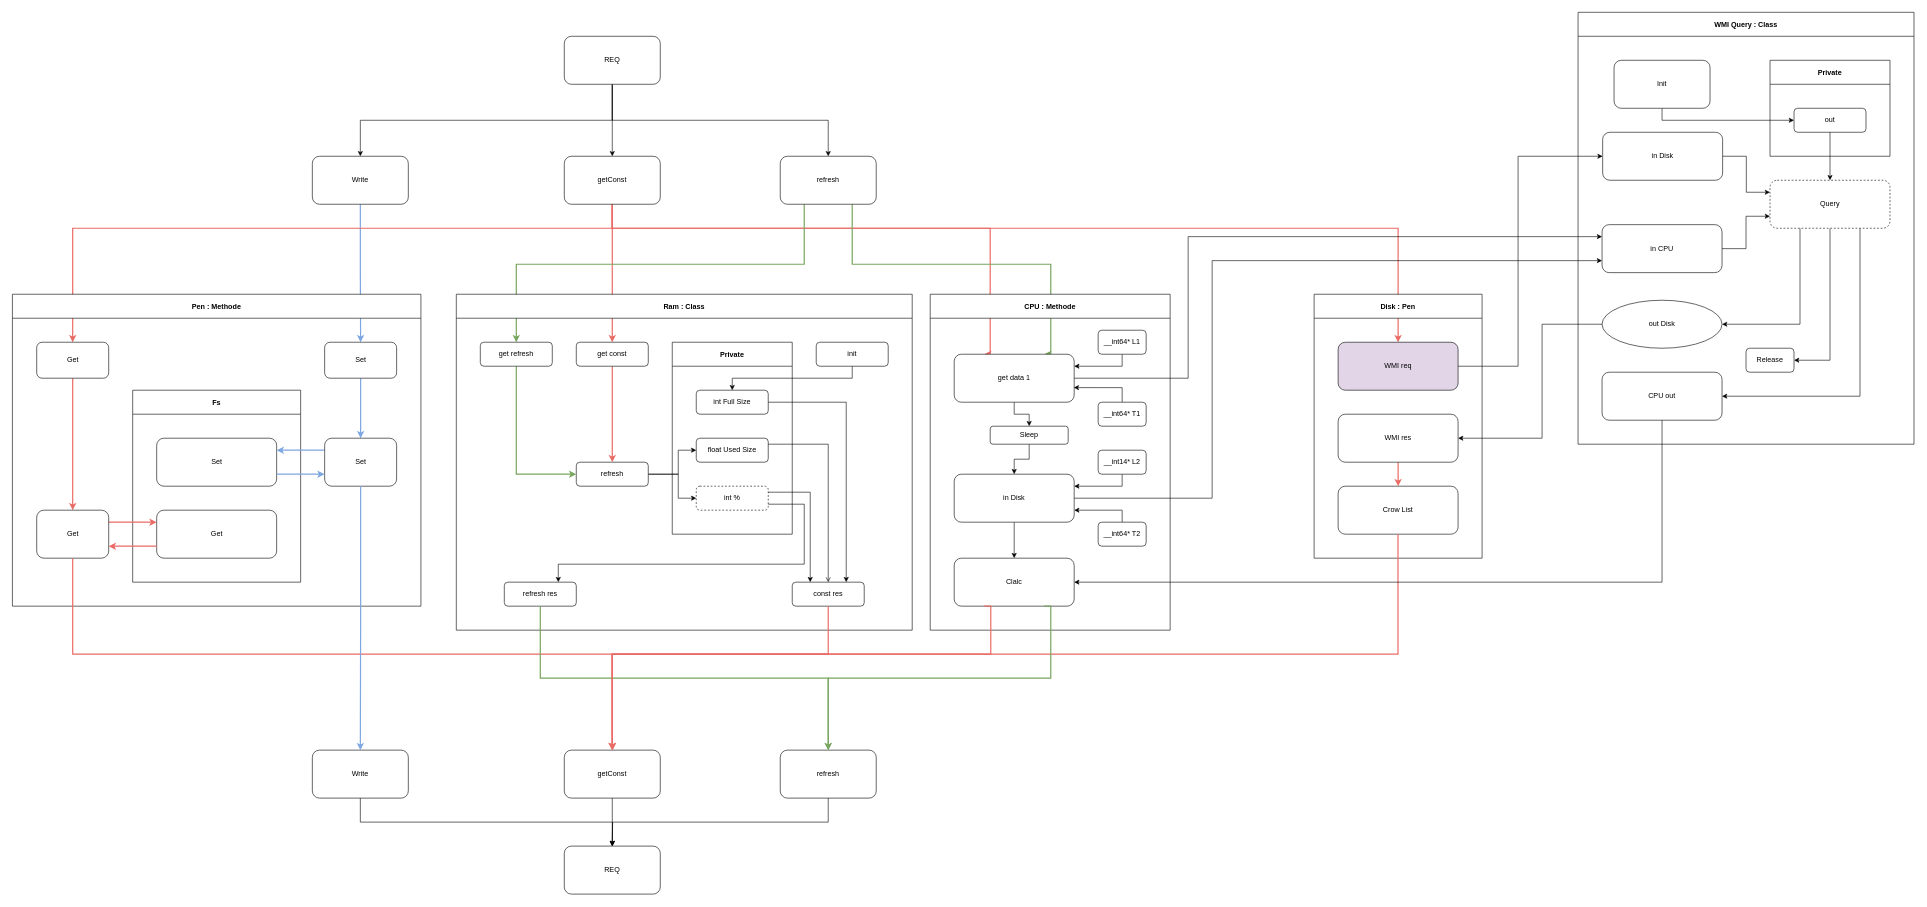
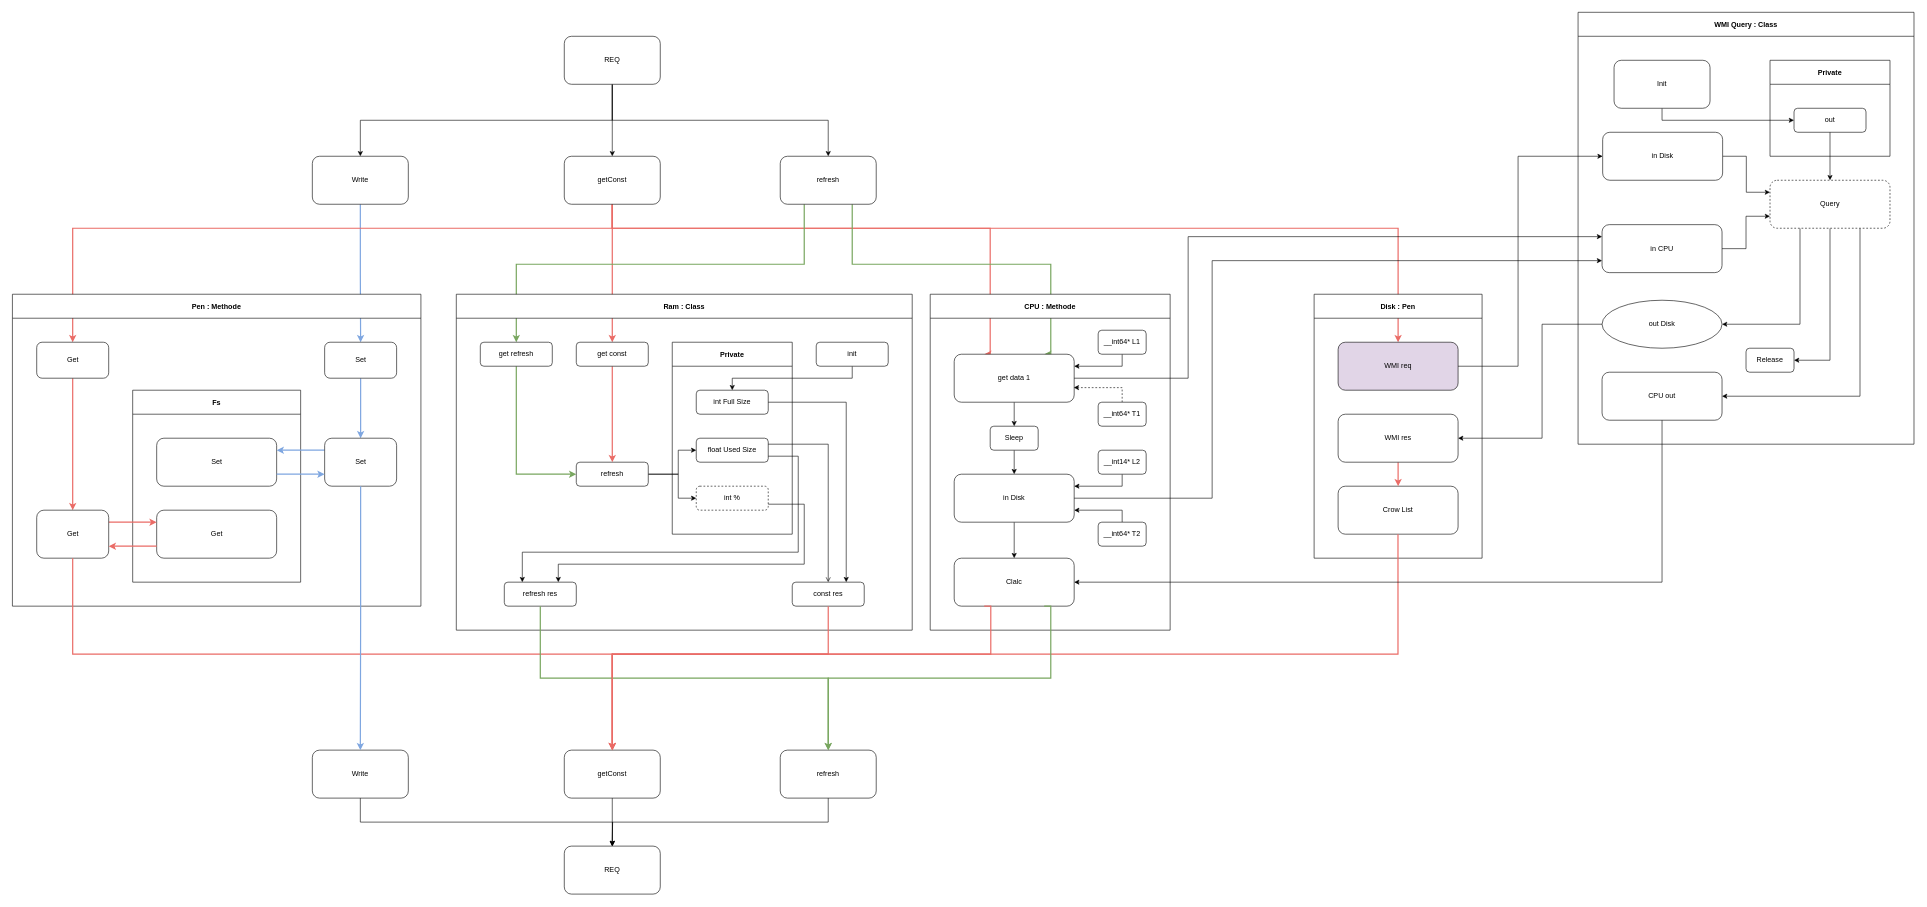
- <mxCell id="85" style="edgeStyle=orthogonalEdgeStyle;rounded=0;orthogonalLoop=1;jettySize=auto;html=1;exitX=0.5;exitY=0;exitDx=0;exitDy=0;entryX=0.997;entryY=0.696;entryDx=0;entryDy=0;entryPerimeter=0;" parent="74" source="86" target="76" edge="1"><mxGeometry relative="1" as="geometry" /></mxCell>
+ <mxCell id="85" style="edgeStyle=orthogonalEdgeStyle;rounded=0;orthogonalLoop=1;jettySize=auto;html=1;exitX=0.5;exitY=0;exitDx=0;exitDy=0;entryX=0.997;entryY=0.696;entryDx=0;entryDy=0;entryPerimeter=0;dashed=1;" parent="74" source="86" target="76" edge="1"><mxGeometry relative="1" as="geometry" /></mxCell>
- <mxCell id="78" value="Sleep" style="rounded=1;whiteSpace=wrap;html=1;" parent="74" vertex="1"><mxGeometry x="100" y="220" width="130" height="30" as="geometry" /></mxCell>
+ <mxCell id="78" value="Sleep" style="rounded=1;whiteSpace=wrap;html=1;" parent="74" vertex="1"><mxGeometry x="100" y="220" width="80" height="40" as="geometry" /></mxCell>
+ <mxCell id="73" style="edgeStyle=orthogonalEdgeStyle;rounded=0;orthogonalLoop=1;jettySize=auto;html=1;exitX=1;exitY=0.75;exitDx=0;exitDy=0;entryX=0.25;entryY=0;entryDx=0;entryDy=0;" parent="53" source="56" target="59" edge="1"><mxGeometry relative="1" as="geometry"><Array as="points"><mxPoint x="570" y="270" /><mxPoint x="570" y="430" /><mxPoint x="110" y="430" /></Array></mxGeometry></mxCell>
- <mxCell id="71" style="edgeStyle=orthogonalEdgeStyle;rounded=0;orthogonalLoop=1;jettySize=auto;html=1;exitX=1;exitY=0.25;exitDx=0;exitDy=0;entryX=0.25;entryY=0;entryDx=0;entryDy=0;" parent="53" source="57" target="58" edge="1"><mxGeometry relative="1" as="geometry" /></mxCell>
